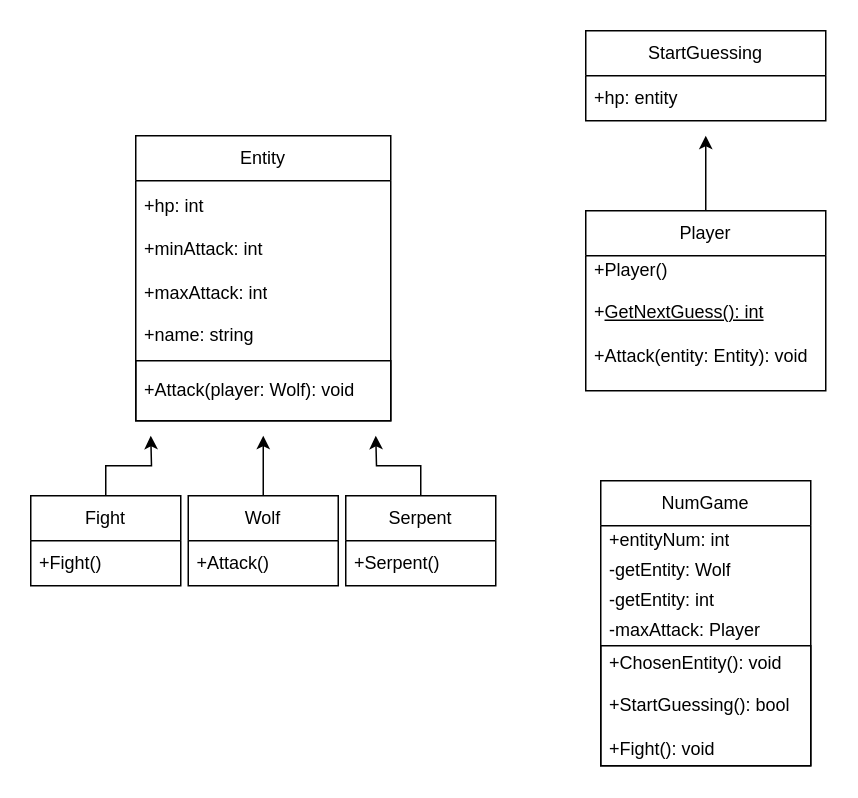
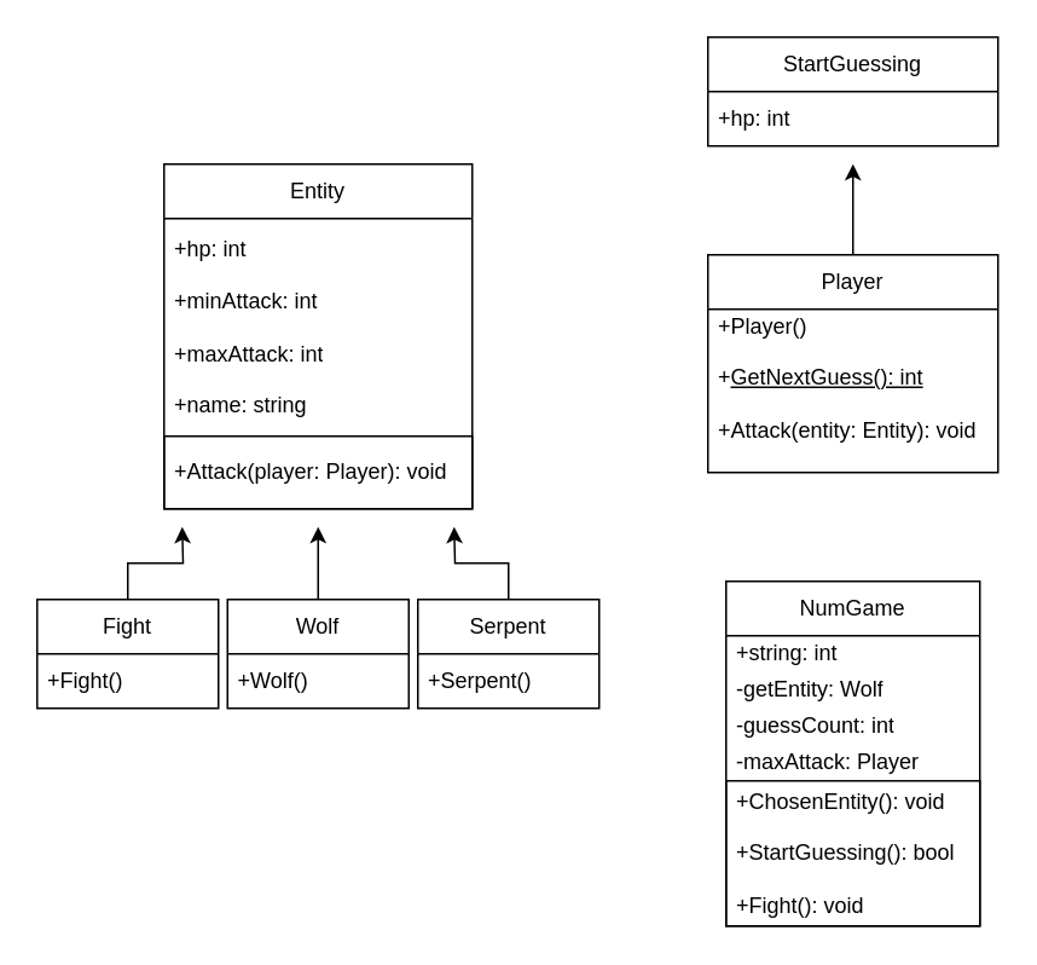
- <mxCell id="6" value="+hp: entity" style="text;strokeColor=none;fillColor=none;align=left;verticalAlign=middle;spacingLeft=4;spacingRight=4;overflow=hidden;points=[[0,0.5],[1,0.5]];portConstraint=eastwest;rotatable=0;whiteSpace=wrap;html=1;" parent="5" vertex="1"><mxGeometry y="30" width="160" height="30" as="geometry" /></mxCell>
+ <mxCell id="6" value="+hp: int" style="text;strokeColor=none;fillColor=none;align=left;verticalAlign=middle;spacingLeft=4;spacingRight=4;overflow=hidden;points=[[0,0.5],[1,0.5]];portConstraint=eastwest;rotatable=0;whiteSpace=wrap;html=1;" parent="5" vertex="1"><mxGeometry y="30" width="160" height="30" as="geometry" /></mxCell>
- <mxCell id="4" value="+Attack(player: Wolf): void" style="text;strokeColor=default;fillColor=none;align=left;verticalAlign=middle;spacingLeft=4;spacingRight=4;overflow=hidden;points=[[0,0.5],[1,0.5]];portConstraint=eastwest;rotatable=0;whiteSpace=wrap;html=1;labelBorderColor=none;fontColor=default;" parent="2" vertex="1"><mxGeometry y="150" width="170" height="40" as="geometry" /></mxCell>
+ <mxCell id="4" value="+Attack(player: Player): void" style="text;strokeColor=default;fillColor=none;align=left;verticalAlign=middle;spacingLeft=4;spacingRight=4;overflow=hidden;points=[[0,0.5],[1,0.5]];portConstraint=eastwest;rotatable=0;whiteSpace=wrap;html=1;labelBorderColor=none;fontColor=default;" parent="2" vertex="1"><mxGeometry y="150" width="170" height="40" as="geometry" /></mxCell>
- <mxCell id="20" value="+&lt;span style=&quot;background-color: transparent; color: light-dark(rgb(0, 0, 0), rgb(255, 255, 255));&quot;&gt;entityNum: int&lt;/span&gt;" style="text;strokeColor=none;fillColor=none;align=left;verticalAlign=middle;spacingLeft=4;spacingRight=4;overflow=hidden;points=[[0,0.5],[1,0.5]];portConstraint=eastwest;rotatable=0;whiteSpace=wrap;html=1;" parent="19" vertex="1"><mxGeometry y="30" width="140" height="20" as="geometry" /></mxCell>
+ <mxCell id="20" value="+&lt;span style=&quot;background-color: transparent; color: light-dark(rgb(0, 0, 0), rgb(255, 255, 255));&quot;&gt;string: int&lt;/span&gt;" style="text;strokeColor=none;fillColor=none;align=left;verticalAlign=middle;spacingLeft=4;spacingRight=4;overflow=hidden;points=[[0,0.5],[1,0.5]];portConstraint=eastwest;rotatable=0;whiteSpace=wrap;html=1;" parent="19" vertex="1"><mxGeometry y="30" width="140" height="20" as="geometry" /></mxCell>
- <mxCell id="15" value="+Attack()" style="text;strokeColor=none;fillColor=none;align=left;verticalAlign=middle;spacingLeft=4;spacingRight=4;overflow=hidden;points=[[0,0.5],[1,0.5]];portConstraint=eastwest;rotatable=0;whiteSpace=wrap;html=1;" parent="14" vertex="1"><mxGeometry y="30" width="100" height="30" as="geometry" /></mxCell>
+ <mxCell id="15" value="+Wolf()" style="text;strokeColor=none;fillColor=none;align=left;verticalAlign=middle;spacingLeft=4;spacingRight=4;overflow=hidden;points=[[0,0.5],[1,0.5]];portConstraint=eastwest;rotatable=0;whiteSpace=wrap;html=1;" parent="14" vertex="1"><mxGeometry y="30" width="100" height="30" as="geometry" /></mxCell>
- <mxCell id="22" value="-getEntity: int" style="text;strokeColor=none;fillColor=none;align=left;verticalAlign=middle;spacingLeft=4;spacingRight=4;overflow=hidden;points=[[0,0.5],[1,0.5]];portConstraint=eastwest;rotatable=0;whiteSpace=wrap;html=1;" parent="19" vertex="1"><mxGeometry y="70" width="140" height="20" as="geometry" /></mxCell>
+ <mxCell id="22" value="-guessCount: int" style="text;strokeColor=none;fillColor=none;align=left;verticalAlign=middle;spacingLeft=4;spacingRight=4;overflow=hidden;points=[[0,0.5],[1,0.5]];portConstraint=eastwest;rotatable=0;whiteSpace=wrap;html=1;" parent="19" vertex="1"><mxGeometry y="70" width="140" height="20" as="geometry" /></mxCell>
